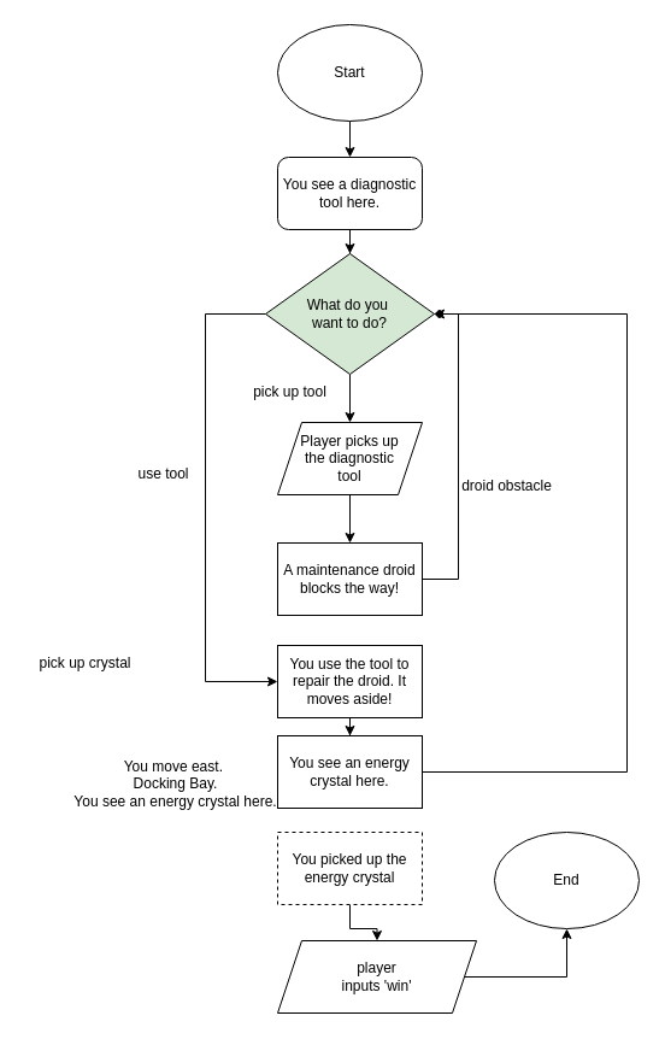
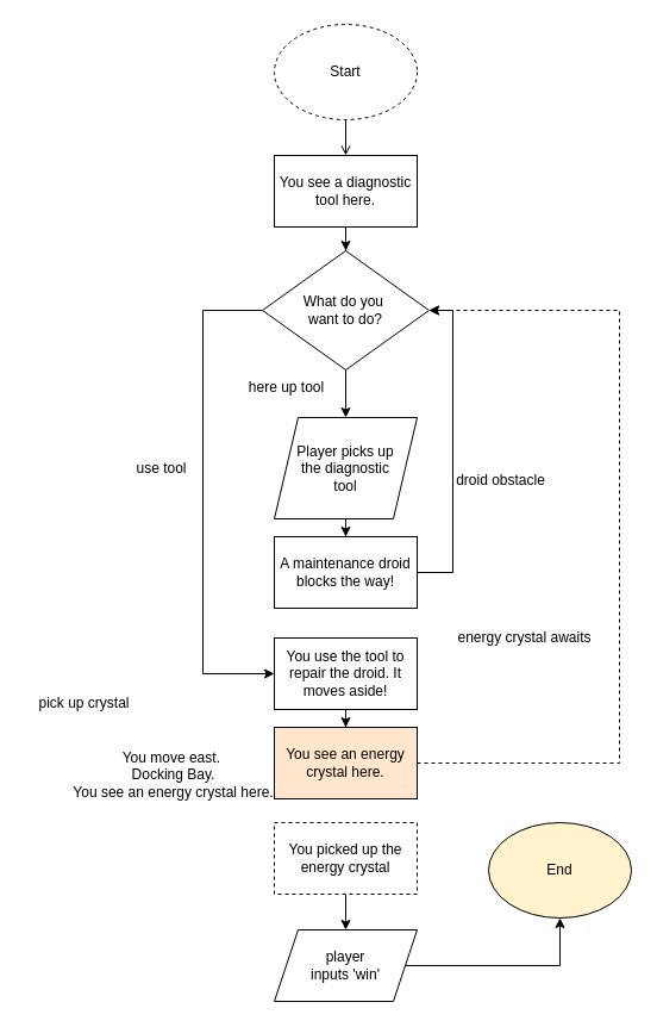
- <mxCell id="3" value="Start" style="ellipse;whiteSpace=wrap;html=1;" vertex="1" parent="1"><mxGeometry x="230" y="20" width="120" height="80" as="geometry" /></mxCell>
+ <mxCell id="3" value="Start" style="ellipse;whiteSpace=wrap;html=1;dashed=1;" vertex="1" parent="1"><mxGeometry x="230" y="20" width="120" height="80" as="geometry" /></mxCell>
- <mxCell id="2" style="edgeStyle=orthogonalEdgeStyle;rounded=0;orthogonalLoop=1;jettySize=auto;html=1;" edge="1" parent="1" source="3" target="5"><mxGeometry relative="1" as="geometry"><mxPoint x="290" y="170" as="targetPoint" /></mxGeometry></mxCell>
+ <mxCell id="2" style="edgeStyle=orthogonalEdgeStyle;rounded=0;orthogonalLoop=1;jettySize=auto;html=1;endArrow=open;" edge="1" parent="1" source="3" target="5"><mxGeometry relative="1" as="geometry"><mxPoint x="290" y="170" as="targetPoint" /></mxGeometry></mxCell>
- <mxCell id="5" value="You see a diagnostic tool here." style="whiteSpace=wrap;html=1;rounded=1;" vertex="1" parent="1"><mxGeometry x="230" y="130" width="120" height="60" as="geometry" /></mxCell>
+ <mxCell id="5" value="You see a diagnostic tool here." style="rounded=0;whiteSpace=wrap;html=1;" vertex="1" parent="1"><mxGeometry x="230" y="130" width="120" height="60" as="geometry" /></mxCell>
- <mxCell id="8" value="What do you&amp;nbsp;&lt;div&gt;want to do?&lt;/div&gt;" style="rhombus;whiteSpace=wrap;html=1;fillColor=#d5e8d4;" vertex="1" parent="1"><mxGeometry x="220" y="210" width="140" height="100" as="geometry" /></mxCell>
+ <mxCell id="8" value="What do you&amp;nbsp;&lt;div&gt;want to do?&lt;/div&gt;" style="rhombus;whiteSpace=wrap;html=1;" vertex="1" parent="1"><mxGeometry x="220" y="210" width="140" height="100" as="geometry" /></mxCell>
- <mxCell id="12" style="edgeStyle=orthogonalEdgeStyle;rounded=0;orthogonalLoop=1;jettySize=auto;html=1;entryX=1;entryY=0.5;entryDx=0;entryDy=0;endArrow=diamond;" edge="1" parent="1" source="13" target="8"><mxGeometry relative="1" as="geometry"><Array as="points"><mxPoint x="380" y="480" /><mxPoint x="380" y="260" /></Array></mxGeometry></mxCell>
+ <mxCell id="12" style="edgeStyle=orthogonalEdgeStyle;rounded=0;orthogonalLoop=1;jettySize=auto;html=1;entryX=1;entryY=0.5;entryDx=0;entryDy=0;" edge="1" parent="1" source="13" target="8"><mxGeometry relative="1" as="geometry"><Array as="points"><mxPoint x="380" y="480" /><mxPoint x="380" y="260" /></Array></mxGeometry></mxCell>
- <mxCell id="9" value="pick up tool" style="text;html=1;align=center;verticalAlign=middle;resizable=0;points=[];autosize=1;strokeColor=none;fillColor=none;" vertex="1" parent="1"><mxGeometry x="200" y="310" width="80" height="30" as="geometry" /></mxCell>
+ <mxCell id="9" value="here up tool" style="text;html=1;align=center;verticalAlign=middle;resizable=0;points=[];autosize=1;strokeColor=none;fillColor=none;" vertex="1" parent="1"><mxGeometry x="200" y="310" width="80" height="30" as="geometry" /></mxCell>
- <mxCell id="11" value="Player picks up&lt;div&gt;the diagnostic&lt;/div&gt;&lt;div&gt;tool&lt;/div&gt;" style="shape=parallelogram;perimeter=parallelogramPerimeter;whiteSpace=wrap;html=1;fixedSize=1;" vertex="1" parent="1"><mxGeometry x="230" y="350" width="120" height="60" as="geometry" /></mxCell>
+ <mxCell id="11" value="Player picks up&lt;div&gt;the diagnostic&lt;/div&gt;&lt;div&gt;tool&lt;/div&gt;" style="shape=parallelogram;perimeter=parallelogramPerimeter;whiteSpace=wrap;html=1;fixedSize=1;" vertex="1" parent="1"><mxGeometry x="230" y="350" width="120" height="85" as="geometry" /></mxCell>
- <mxCell id="18" style="edgeStyle=orthogonalEdgeStyle;rounded=0;orthogonalLoop=1;jettySize=auto;html=1;entryX=1;entryY=0.5;entryDx=0;entryDy=0;" edge="1" parent="1" source="19" target="8"><mxGeometry relative="1" as="geometry"><Array as="points"><mxPoint x="520" y="640" /><mxPoint x="520" y="260" /></Array></mxGeometry></mxCell>
+ <mxCell id="18" style="edgeStyle=orthogonalEdgeStyle;rounded=0;orthogonalLoop=1;jettySize=auto;html=1;entryX=1;entryY=0.5;entryDx=0;entryDy=0;dashed=1;" edge="1" parent="1" source="19" target="8"><mxGeometry relative="1" as="geometry"><Array as="points"><mxPoint x="520" y="640" /><mxPoint x="520" y="260" /></Array></mxGeometry></mxCell>
+ <mxCell id="22" value="energy crystal awaits" style="text;html=1;align=center;verticalAlign=middle;resizable=0;points=[];autosize=1;strokeColor=none;fillColor=none;" vertex="1" parent="1"><mxGeometry x="370" y="520" width="140" height="30" as="geometry" /></mxCell>
- <mxCell id="20" value="pick up crystal" style="text;html=1;align=center;verticalAlign=middle;resizable=0;points=[];autosize=1;strokeColor=none;fillColor=none;" vertex="1" parent="1"><mxGeometry x="20" y="535" width="100" height="30" as="geometry" /></mxCell>
+ <mxCell id="20" value="pick up crystal" style="text;html=1;align=center;verticalAlign=middle;resizable=0;points=[];autosize=1;strokeColor=none;fillColor=none;" vertex="1" parent="1"><mxGeometry x="20" y="575" width="100" height="30" as="geometry" /></mxCell>
- <mxCell id="19" value="You see an energy crystal here." style="rounded=0;whiteSpace=wrap;html=1;" vertex="1" parent="1"><mxGeometry x="230" y="610" width="120" height="60" as="geometry" /></mxCell>
+ <mxCell id="19" value="You see an energy crystal here." style="rounded=0;whiteSpace=wrap;html=1;fillColor=#ffe6cc;" vertex="1" parent="1"><mxGeometry x="230" y="610" width="120" height="60" as="geometry" /></mxCell>
- <mxCell id="27" value="End" style="ellipse;whiteSpace=wrap;html=1;" vertex="1" parent="1"><mxGeometry x="410" y="690" width="120" height="80" as="geometry" /></mxCell>
+ <mxCell id="27" value="End" style="ellipse;whiteSpace=wrap;html=1;fillColor=#fff2cc;" vertex="1" parent="1"><mxGeometry x="410" y="690" width="120" height="80" as="geometry" /></mxCell>
- <mxCell id="26" value="player&lt;div&gt;inputs 'win'&lt;/div&gt;" style="shape=parallelogram;perimeter=parallelogramPerimeter;whiteSpace=wrap;html=1;fixedSize=1;" vertex="1" parent="1"><mxGeometry x="230" y="780" width="165" height="60" as="geometry" /></mxCell>
+ <mxCell id="26" value="player&lt;div&gt;inputs 'win'&lt;/div&gt;" style="shape=parallelogram;perimeter=parallelogramPerimeter;whiteSpace=wrap;html=1;fixedSize=1;" vertex="1" parent="1"><mxGeometry x="230" y="780" width="120" height="60" as="geometry" /></mxCell>
